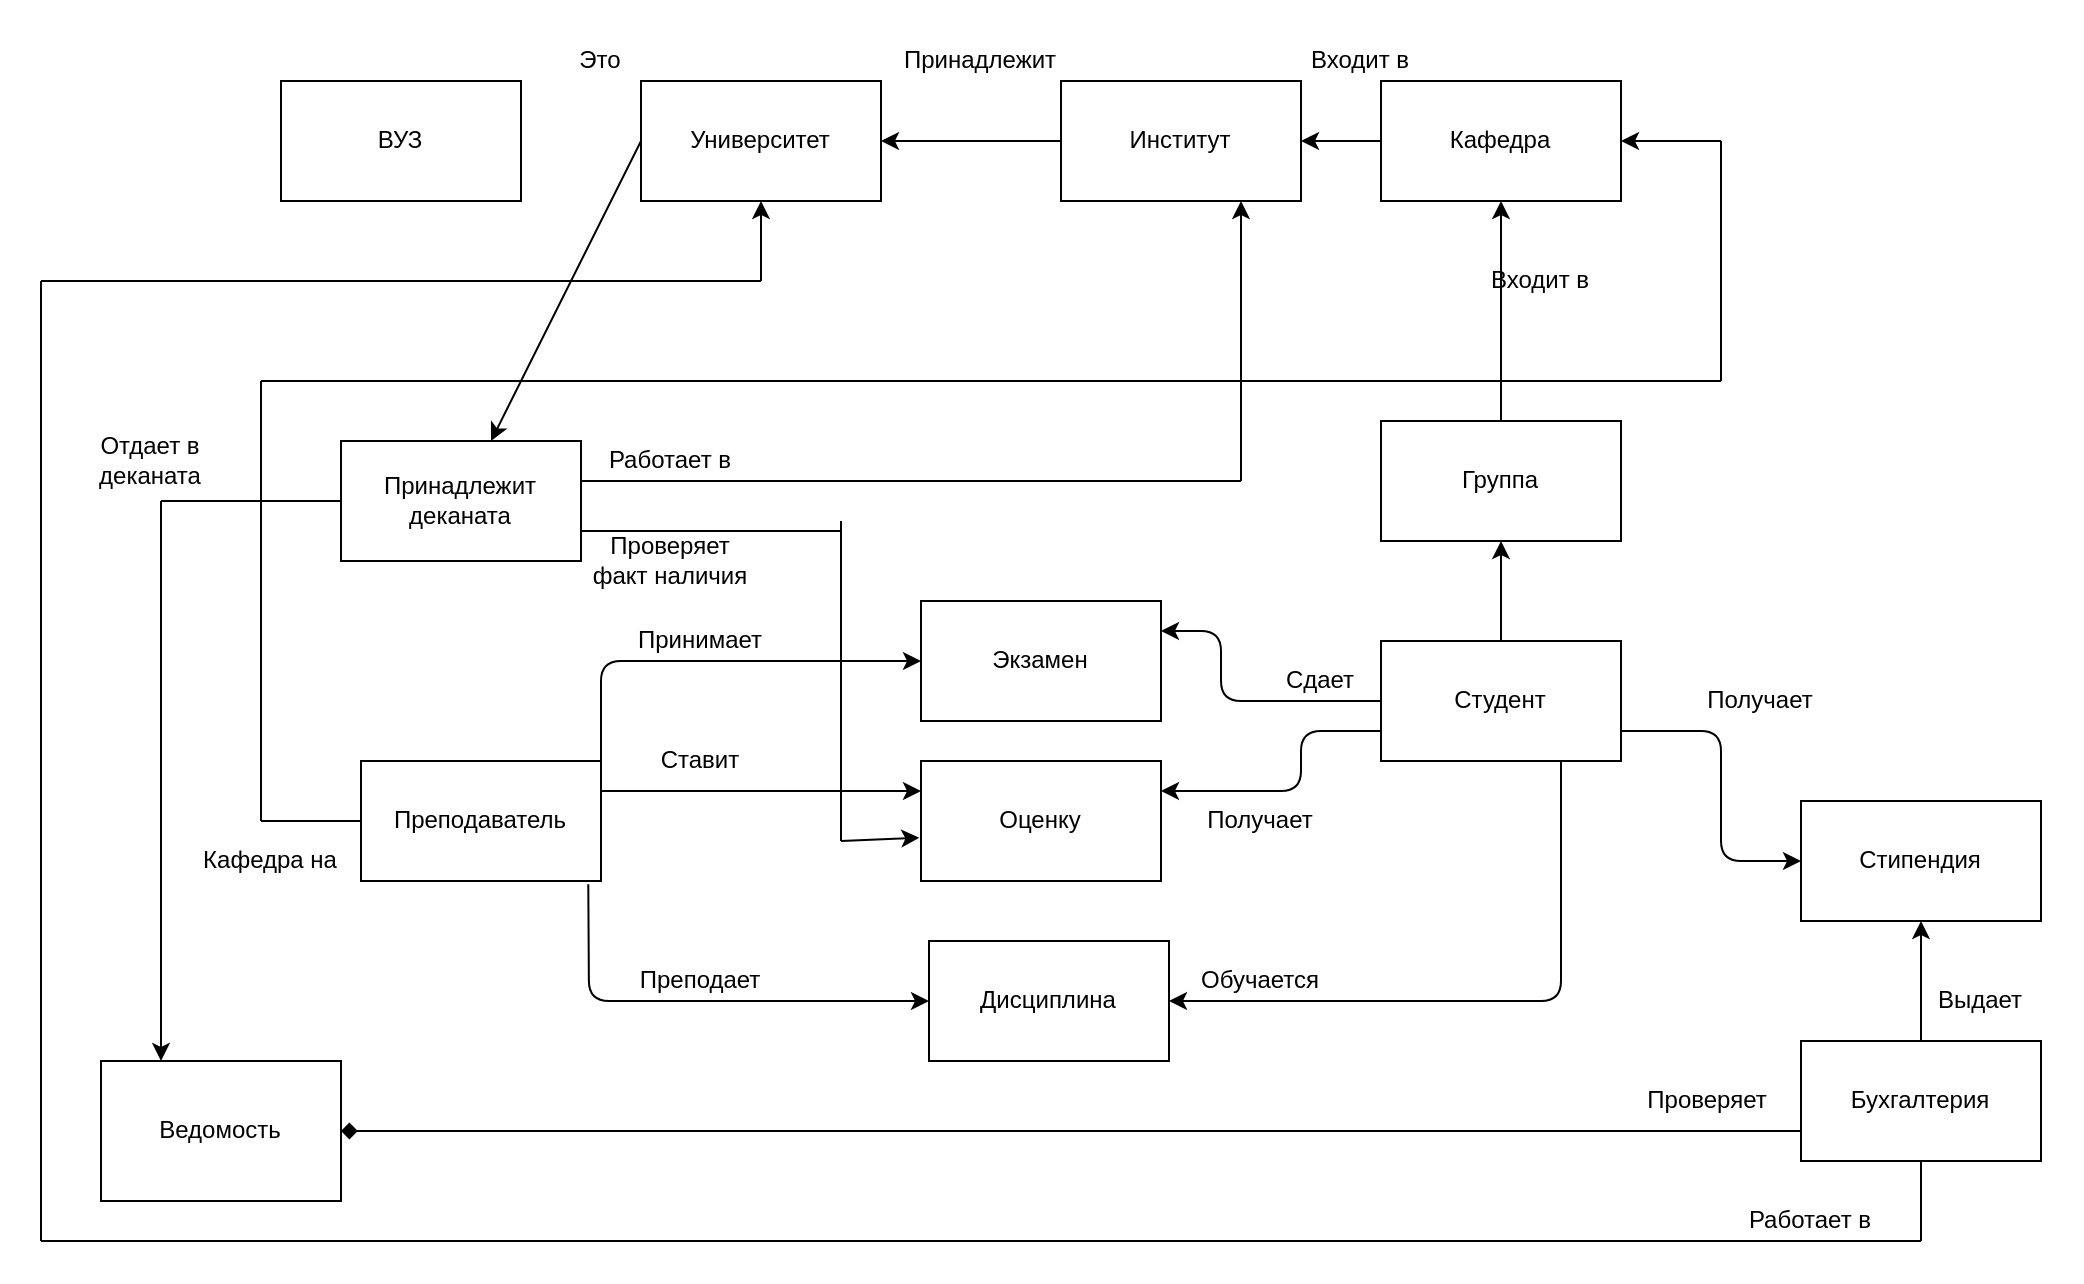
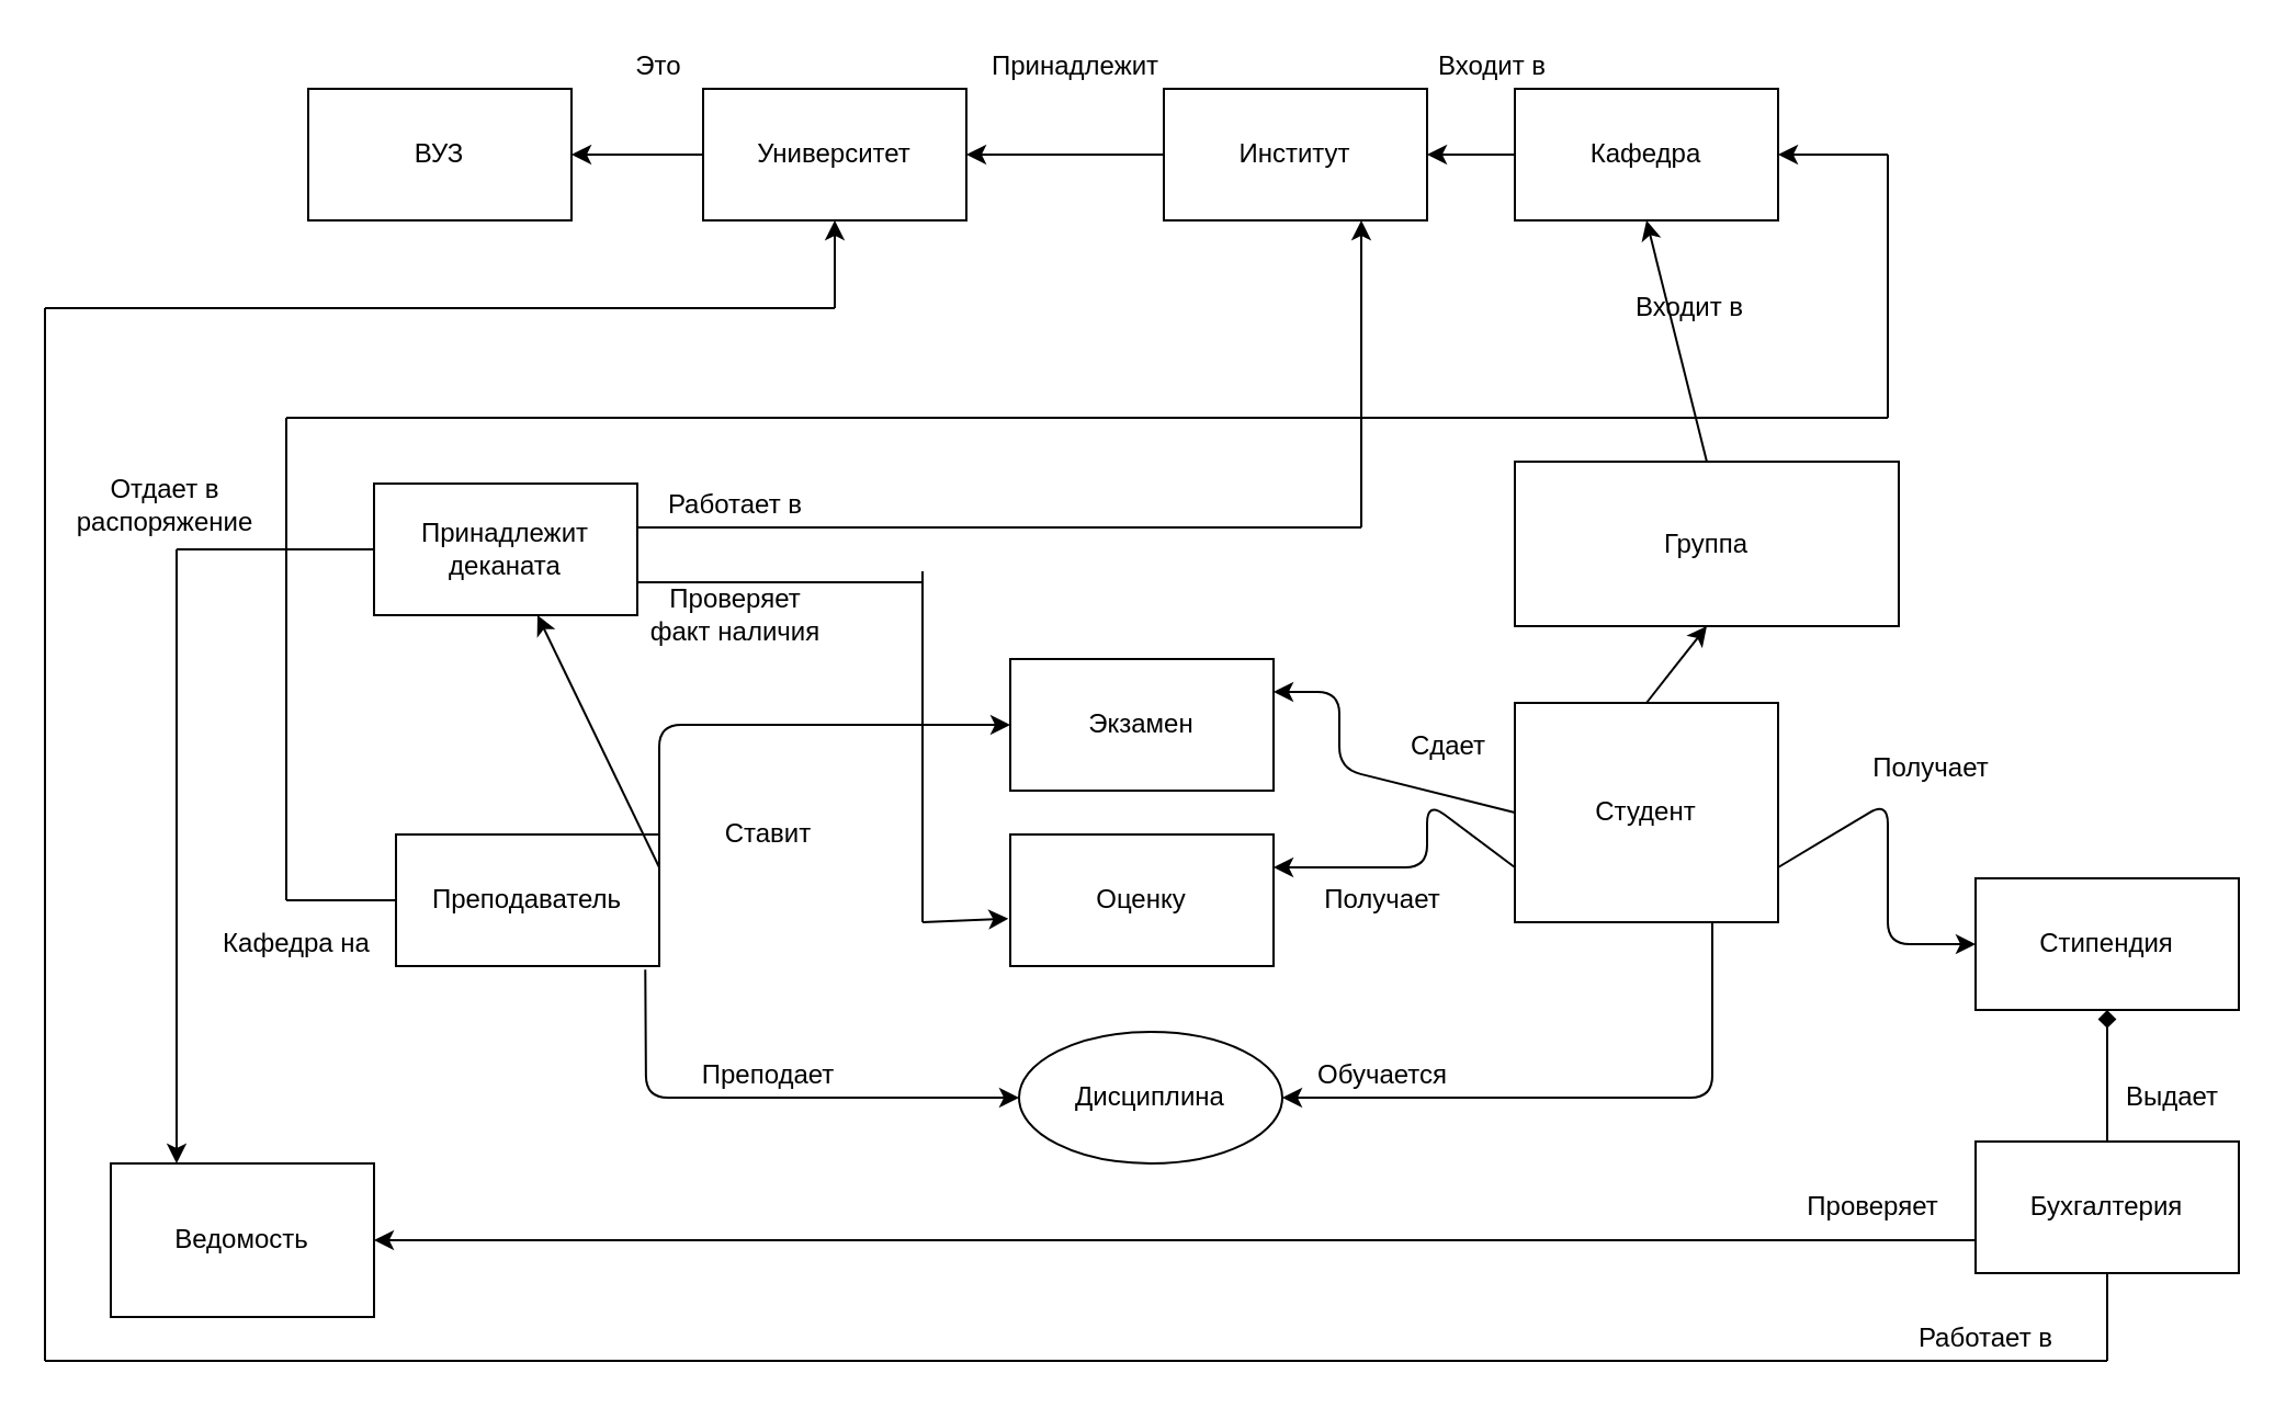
- <mxCell id="8" value="" style="endArrow=classic;html=1;exitX=0;exitY=0.5;exitDx=0;exitDy=0;" parent="1" source="3" target="39" edge="1"><mxGeometry width="50" height="50" relative="1" as="geometry"><mxPoint x="250" y="150" as="sourcePoint" /><mxPoint x="300" y="100" as="targetPoint" /></mxGeometry></mxCell>
+ <mxCell id="8" value="" style="endArrow=classic;html=1;entryX=1;entryY=0.5;entryDx=0;entryDy=0;exitX=0;exitY=0.5;exitDx=0;exitDy=0;" parent="1" source="3" target="2" edge="1"><mxGeometry width="50" height="50" relative="1" as="geometry"><mxPoint x="250" y="150" as="sourcePoint" /><mxPoint x="300" y="100" as="targetPoint" /></mxGeometry></mxCell>
- <mxCell id="62" value="Отдает в деканата" style="text;html=1;strokeColor=none;fillColor=none;align=center;verticalAlign=middle;whiteSpace=wrap;rounded=0;" vertex="1" parent="1"><mxGeometry x="30" y="220" width="90" height="20" as="geometry" /></mxCell>
+ <mxCell id="62" value="Отдает в распоряжение" style="text;html=1;strokeColor=none;fillColor=none;align=center;verticalAlign=middle;whiteSpace=wrap;rounded=0;" vertex="1" parent="1"><mxGeometry x="30" y="220" width="90" height="20" as="geometry" /></mxCell>
- <mxCell id="6" value="Группа" style="rounded=0;whiteSpace=wrap;html=1;" parent="1" vertex="1"><mxGeometry x="690" y="210" width="120" height="60" as="geometry" /></mxCell>
+ <mxCell id="6" value="Группа" style="rounded=0;whiteSpace=wrap;html=1;" parent="1" vertex="1"><mxGeometry x="690" y="210" width="175" height="75" as="geometry" /></mxCell>
- <mxCell id="30" value="Принимает" style="text;html=1;strokeColor=none;fillColor=none;align=center;verticalAlign=middle;whiteSpace=wrap;rounded=0;" parent="1" vertex="1"><mxGeometry x="330" y="310" width="40" height="20" as="geometry" /></mxCell>
- <mxCell id="7" value="Студент" style="rounded=0;whiteSpace=wrap;html=1;" parent="1" vertex="1"><mxGeometry x="690" y="320" width="120" height="60" as="geometry" /></mxCell>
+ <mxCell id="7" value="Студент" style="rounded=0;whiteSpace=wrap;html=1;" parent="1" vertex="1"><mxGeometry x="690" y="320" width="120" height="100" as="geometry" /></mxCell>
- <mxCell id="28" value="" style="endArrow=classic;html=1;exitX=1;exitY=0.25;exitDx=0;exitDy=0;entryX=0;entryY=0.25;entryDx=0;entryDy=0;" parent="1" source="26" target="18" edge="1"><mxGeometry width="50" height="50" relative="1" as="geometry"><mxPoint x="370" y="420" as="sourcePoint" /><mxPoint x="420" y="370" as="targetPoint" /></mxGeometry></mxCell>
+ <mxCell id="28" value="" style="endArrow=classic;html=1;exitX=1;exitY=0.25;exitDx=0;exitDy=0;" parent="1" source="26" target="39" edge="1"><mxGeometry width="50" height="50" relative="1" as="geometry"><mxPoint x="370" y="420" as="sourcePoint" /><mxPoint x="420" y="370" as="targetPoint" /></mxGeometry></mxCell>
- <mxCell id="23" value="" style="endArrow=classic;html=1;entryX=0.5;entryY=1;entryDx=0;entryDy=0;exitX=0.5;exitY=0;exitDx=0;exitDy=0;" parent="1" source="22" target="19" edge="1"><mxGeometry width="50" height="50" relative="1" as="geometry"><mxPoint x="940" y="520" as="sourcePoint" /><mxPoint x="990" y="470" as="targetPoint" /></mxGeometry></mxCell>
+ <mxCell id="23" value="" style="endArrow=diamond;html=1;entryX=0.5;entryY=1;entryDx=0;entryDy=0;exitX=0.5;exitY=0;exitDx=0;exitDy=0;" parent="1" source="22" target="19" edge="1"><mxGeometry width="50" height="50" relative="1" as="geometry"><mxPoint x="940" y="520" as="sourcePoint" /><mxPoint x="990" y="470" as="targetPoint" /></mxGeometry></mxCell>
- <mxCell id="25" value="Дисциплина" style="rounded=0;whiteSpace=wrap;html=1;" parent="1" vertex="1"><mxGeometry x="464" y="470" width="120" height="60" as="geometry" /></mxCell>
+ <mxCell id="25" value="Дисциплина" style="ellipse;whiteSpace=wrap;html=1;" parent="1" vertex="1"><mxGeometry x="464" y="470" width="120" height="60" as="geometry" /></mxCell>
- <mxCell id="63" value="" style="endArrow=diamond;html=1;rounded=0;exitX=0;exitY=0.75;exitDx=0;exitDy=0;entryX=1;entryY=0.5;entryDx=0;entryDy=0;" edge="1" parent="1" source="22" target="59"><mxGeometry width="50" height="50" relative="1" as="geometry"><mxPoint x="520" y="460" as="sourcePoint" /><mxPoint x="570" y="410" as="targetPoint" /></mxGeometry></mxCell>
+ <mxCell id="63" value="" style="endArrow=classic;html=1;rounded=0;exitX=0;exitY=0.75;exitDx=0;exitDy=0;entryX=1;entryY=0.5;entryDx=0;entryDy=0;" edge="1" parent="1" source="22" target="59"><mxGeometry width="50" height="50" relative="1" as="geometry"><mxPoint x="520" y="460" as="sourcePoint" /><mxPoint x="570" y="410" as="targetPoint" /></mxGeometry></mxCell>
